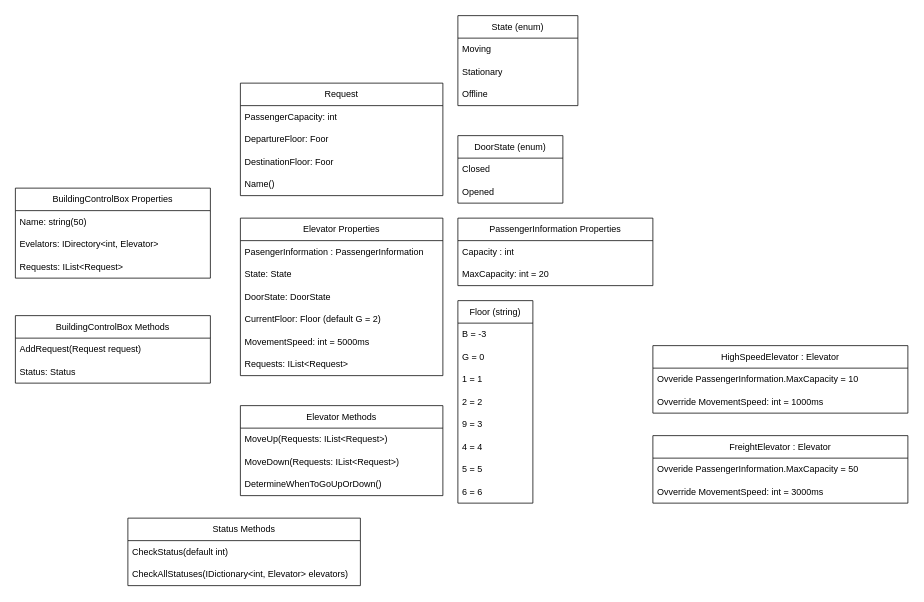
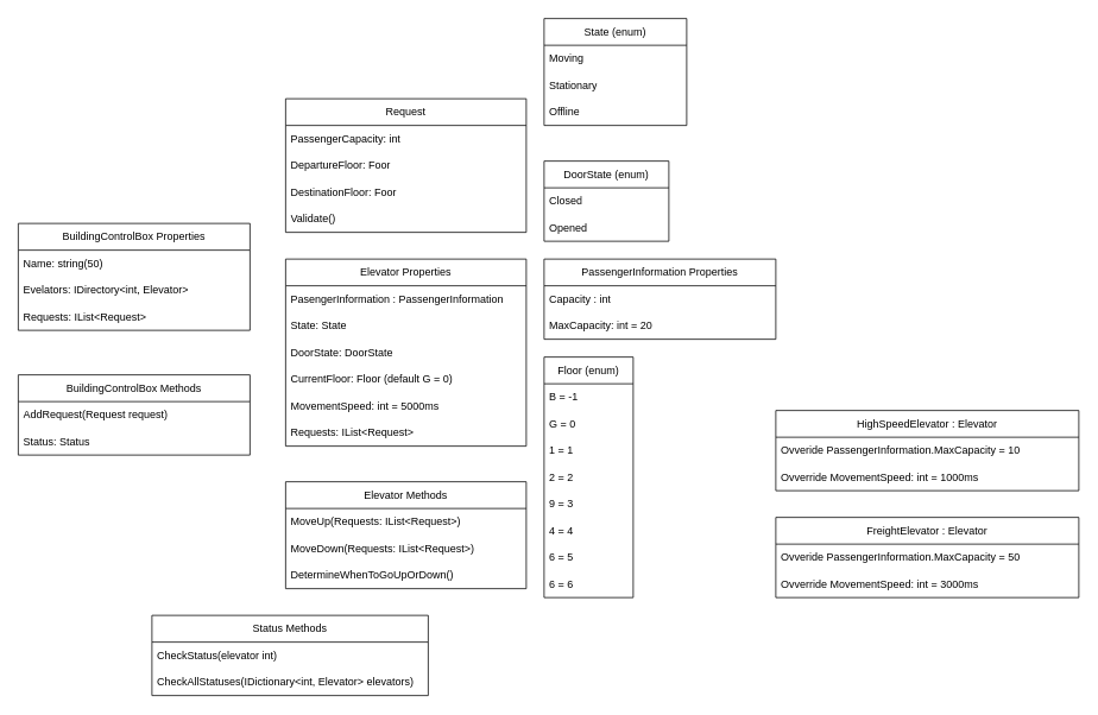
- <mxCell id="36" value="Name()" style="text;strokeColor=none;fillColor=none;align=left;verticalAlign=middle;spacingLeft=4;spacingRight=4;overflow=hidden;points=[[0,0.5],[1,0.5]];portConstraint=eastwest;rotatable=0;whiteSpace=wrap;html=1;" parent="32" vertex="1"><mxGeometry y="120" width="270" height="30" as="geometry" /></mxCell>
+ <mxCell id="36" value="Validate()" style="text;strokeColor=none;fillColor=none;align=left;verticalAlign=middle;spacingLeft=4;spacingRight=4;overflow=hidden;points=[[0,0.5],[1,0.5]];portConstraint=eastwest;rotatable=0;whiteSpace=wrap;html=1;" parent="32" vertex="1"><mxGeometry y="120" width="270" height="30" as="geometry" /></mxCell>
- <mxCell id="13" value="Floor (string)" style="swimlane;fontStyle=0;childLayout=stackLayout;horizontal=1;startSize=30;horizontalStack=0;resizeParent=1;resizeParentMax=0;resizeLast=0;collapsible=1;marginBottom=0;whiteSpace=wrap;html=1;" parent="1" vertex="1"><mxGeometry x="610" y="400" width="100" height="270" as="geometry" /></mxCell>
+ <mxCell id="13" value="Floor (enum)" style="swimlane;fontStyle=0;childLayout=stackLayout;horizontal=1;startSize=30;horizontalStack=0;resizeParent=1;resizeParentMax=0;resizeLast=0;collapsible=1;marginBottom=0;whiteSpace=wrap;html=1;" parent="1" vertex="1"><mxGeometry x="610" y="400" width="100" height="270" as="geometry" /></mxCell>
- <mxCell id="10" value="CurrentFloor: Floor (default G = 2)" style="text;strokeColor=none;fillColor=none;align=left;verticalAlign=middle;spacingLeft=4;spacingRight=4;overflow=hidden;points=[[0,0.5],[1,0.5]];portConstraint=eastwest;rotatable=0;whiteSpace=wrap;html=1;" parent="6" vertex="1"><mxGeometry y="120" width="270" height="30" as="geometry" /></mxCell>
+ <mxCell id="10" value="CurrentFloor: Floor (default G = 0)" style="text;strokeColor=none;fillColor=none;align=left;verticalAlign=middle;spacingLeft=4;spacingRight=4;overflow=hidden;points=[[0,0.5],[1,0.5]];portConstraint=eastwest;rotatable=0;whiteSpace=wrap;html=1;" parent="6" vertex="1"><mxGeometry y="120" width="270" height="30" as="geometry" /></mxCell>
- <mxCell id="14" value="B = -3" style="text;strokeColor=none;fillColor=none;align=left;verticalAlign=middle;spacingLeft=4;spacingRight=4;overflow=hidden;points=[[0,0.5],[1,0.5]];portConstraint=eastwest;rotatable=0;whiteSpace=wrap;html=1;" parent="13" vertex="1"><mxGeometry y="30" width="100" height="30" as="geometry" /></mxCell>
+ <mxCell id="14" value="B = -1" style="text;strokeColor=none;fillColor=none;align=left;verticalAlign=middle;spacingLeft=4;spacingRight=4;overflow=hidden;points=[[0,0.5],[1,0.5]];portConstraint=eastwest;rotatable=0;whiteSpace=wrap;html=1;" parent="13" vertex="1"><mxGeometry y="30" width="100" height="30" as="geometry" /></mxCell>
- <mxCell id="20" value="5 = 5" style="text;strokeColor=none;fillColor=none;align=left;verticalAlign=middle;spacingLeft=4;spacingRight=4;overflow=hidden;points=[[0,0.5],[1,0.5]];portConstraint=eastwest;rotatable=0;whiteSpace=wrap;html=1;" parent="13" vertex="1"><mxGeometry y="210" width="100" height="30" as="geometry" /></mxCell>
+ <mxCell id="20" value="6 = 5" style="text;strokeColor=none;fillColor=none;align=left;verticalAlign=middle;spacingLeft=4;spacingRight=4;overflow=hidden;points=[[0,0.5],[1,0.5]];portConstraint=eastwest;rotatable=0;whiteSpace=wrap;html=1;" parent="13" vertex="1"><mxGeometry y="210" width="100" height="30" as="geometry" /></mxCell>
- <mxCell id="51" value="CheckStatus(default int)" style="text;strokeColor=none;fillColor=none;align=left;verticalAlign=middle;spacingLeft=4;spacingRight=4;overflow=hidden;points=[[0,0.5],[1,0.5]];portConstraint=eastwest;rotatable=0;whiteSpace=wrap;html=1;" parent="50" vertex="1"><mxGeometry y="30" width="310" height="30" as="geometry" /></mxCell>
+ <mxCell id="51" value="CheckStatus(elevator int)" style="text;strokeColor=none;fillColor=none;align=left;verticalAlign=middle;spacingLeft=4;spacingRight=4;overflow=hidden;points=[[0,0.5],[1,0.5]];portConstraint=eastwest;rotatable=0;whiteSpace=wrap;html=1;" parent="50" vertex="1"><mxGeometry y="30" width="310" height="30" as="geometry" /></mxCell>
